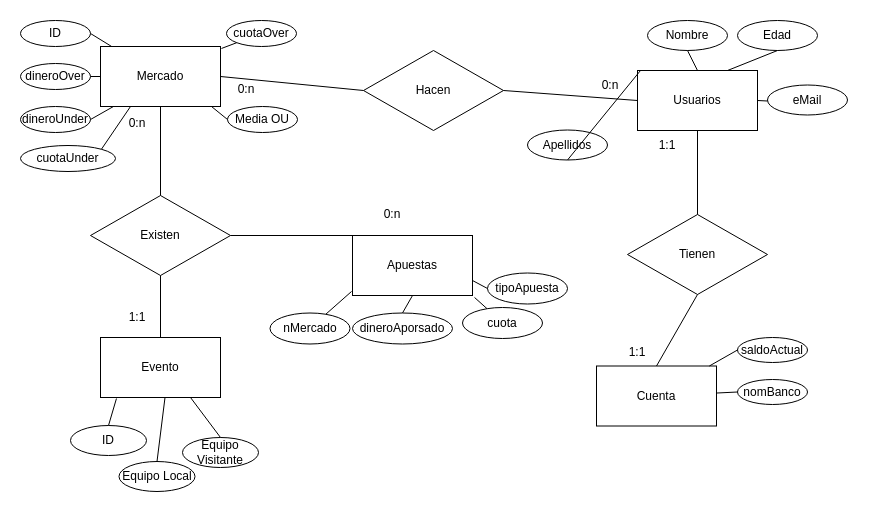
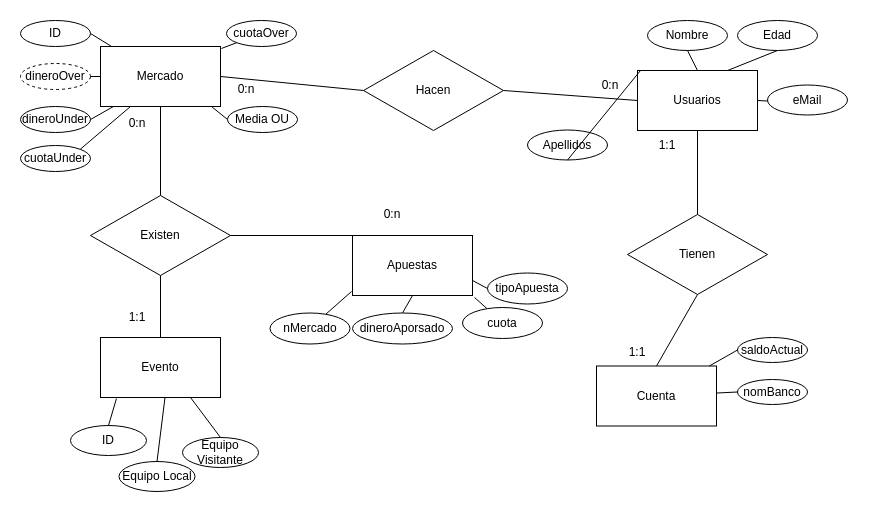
- <mxCell id="22" value="dineroOver" style="ellipse;whiteSpace=wrap;html=1;" parent="1" vertex="1"><mxGeometry y="63" width="70" height="26" as="geometry" x="20" /></mxCell>
+ <mxCell id="22" value="dineroOver" style="ellipse;whiteSpace=wrap;html=1;dashed=1;" parent="1" vertex="1"><mxGeometry y="63" width="70" height="26" as="geometry" x="20" /></mxCell>
- <mxCell id="24" value="cuotaUnder" style="ellipse;whiteSpace=wrap;html=1;" parent="1" vertex="1"><mxGeometry x="20" y="145" width="95" height="26" as="geometry" /></mxCell>
+ <mxCell id="24" value="cuotaUnder" style="ellipse;whiteSpace=wrap;html=1;" parent="1" vertex="1"><mxGeometry y="145" width="70" height="26" as="geometry" x="20" /></mxCell>
